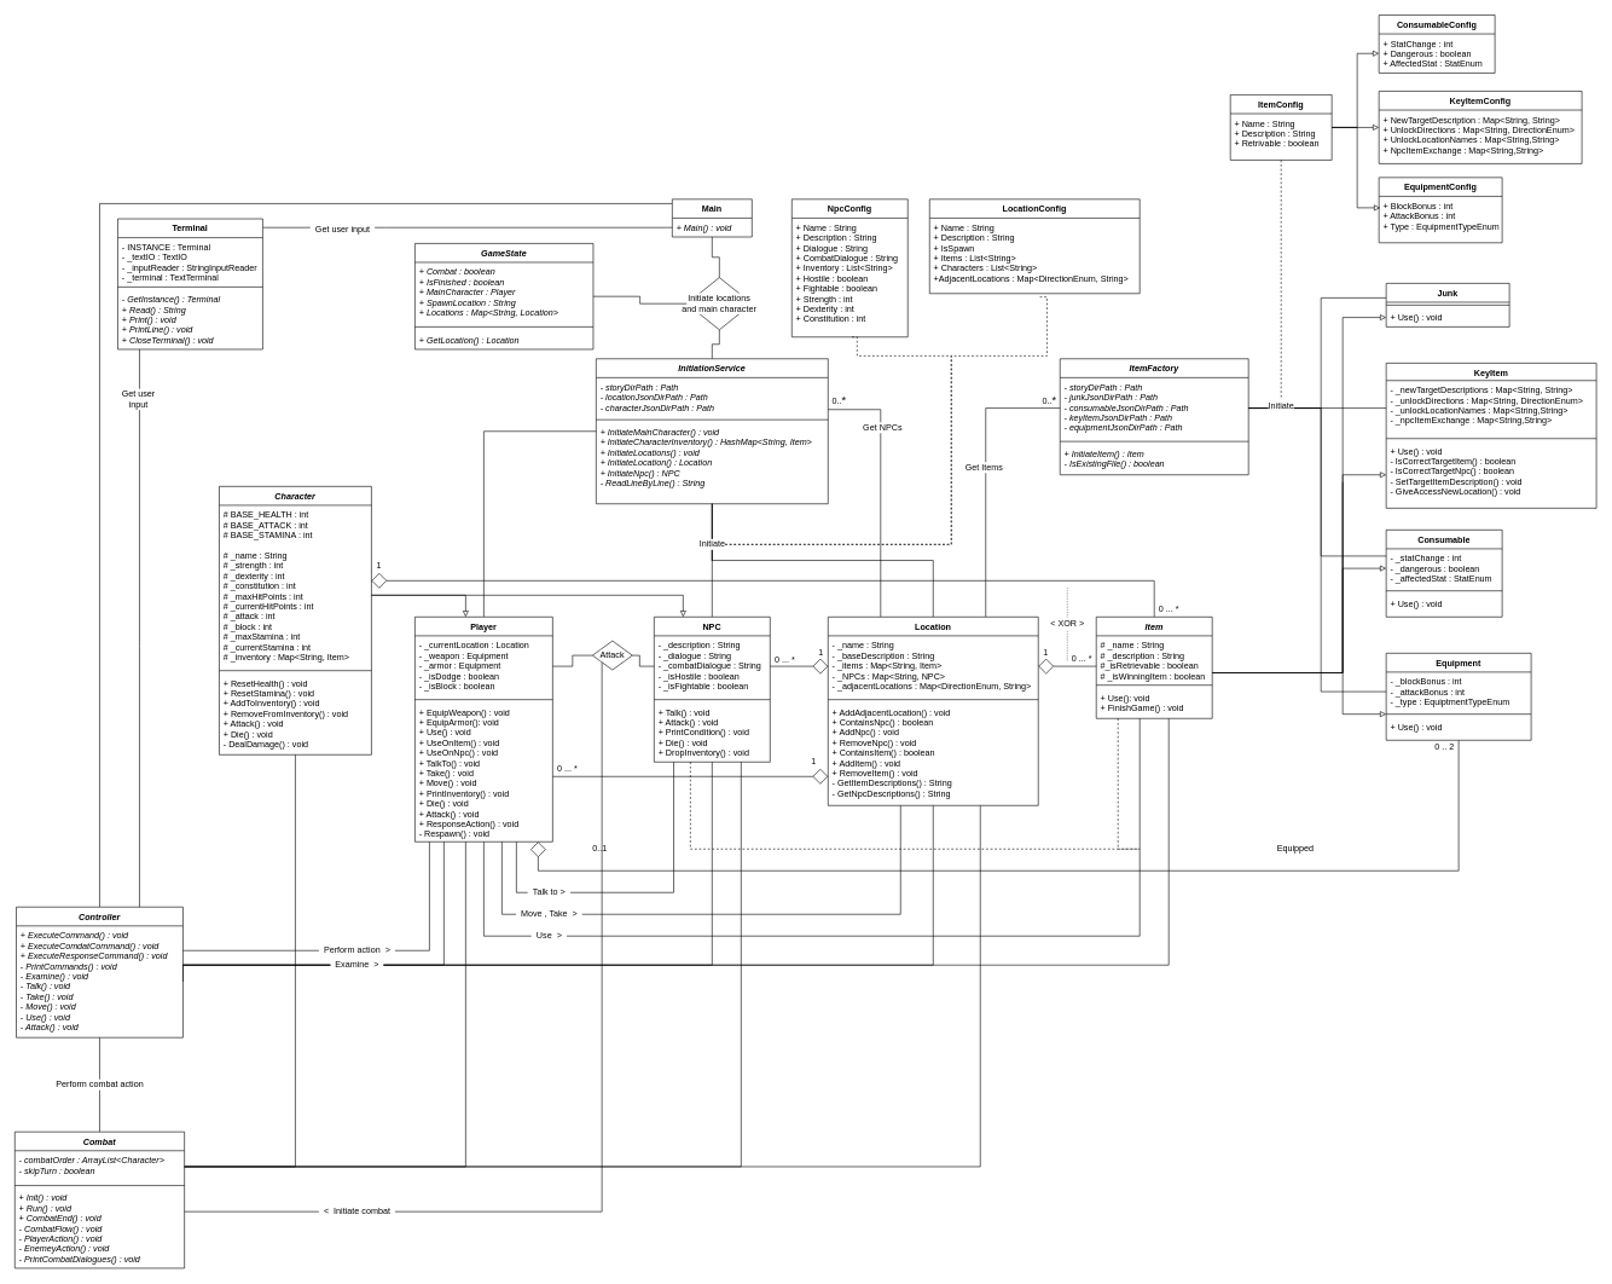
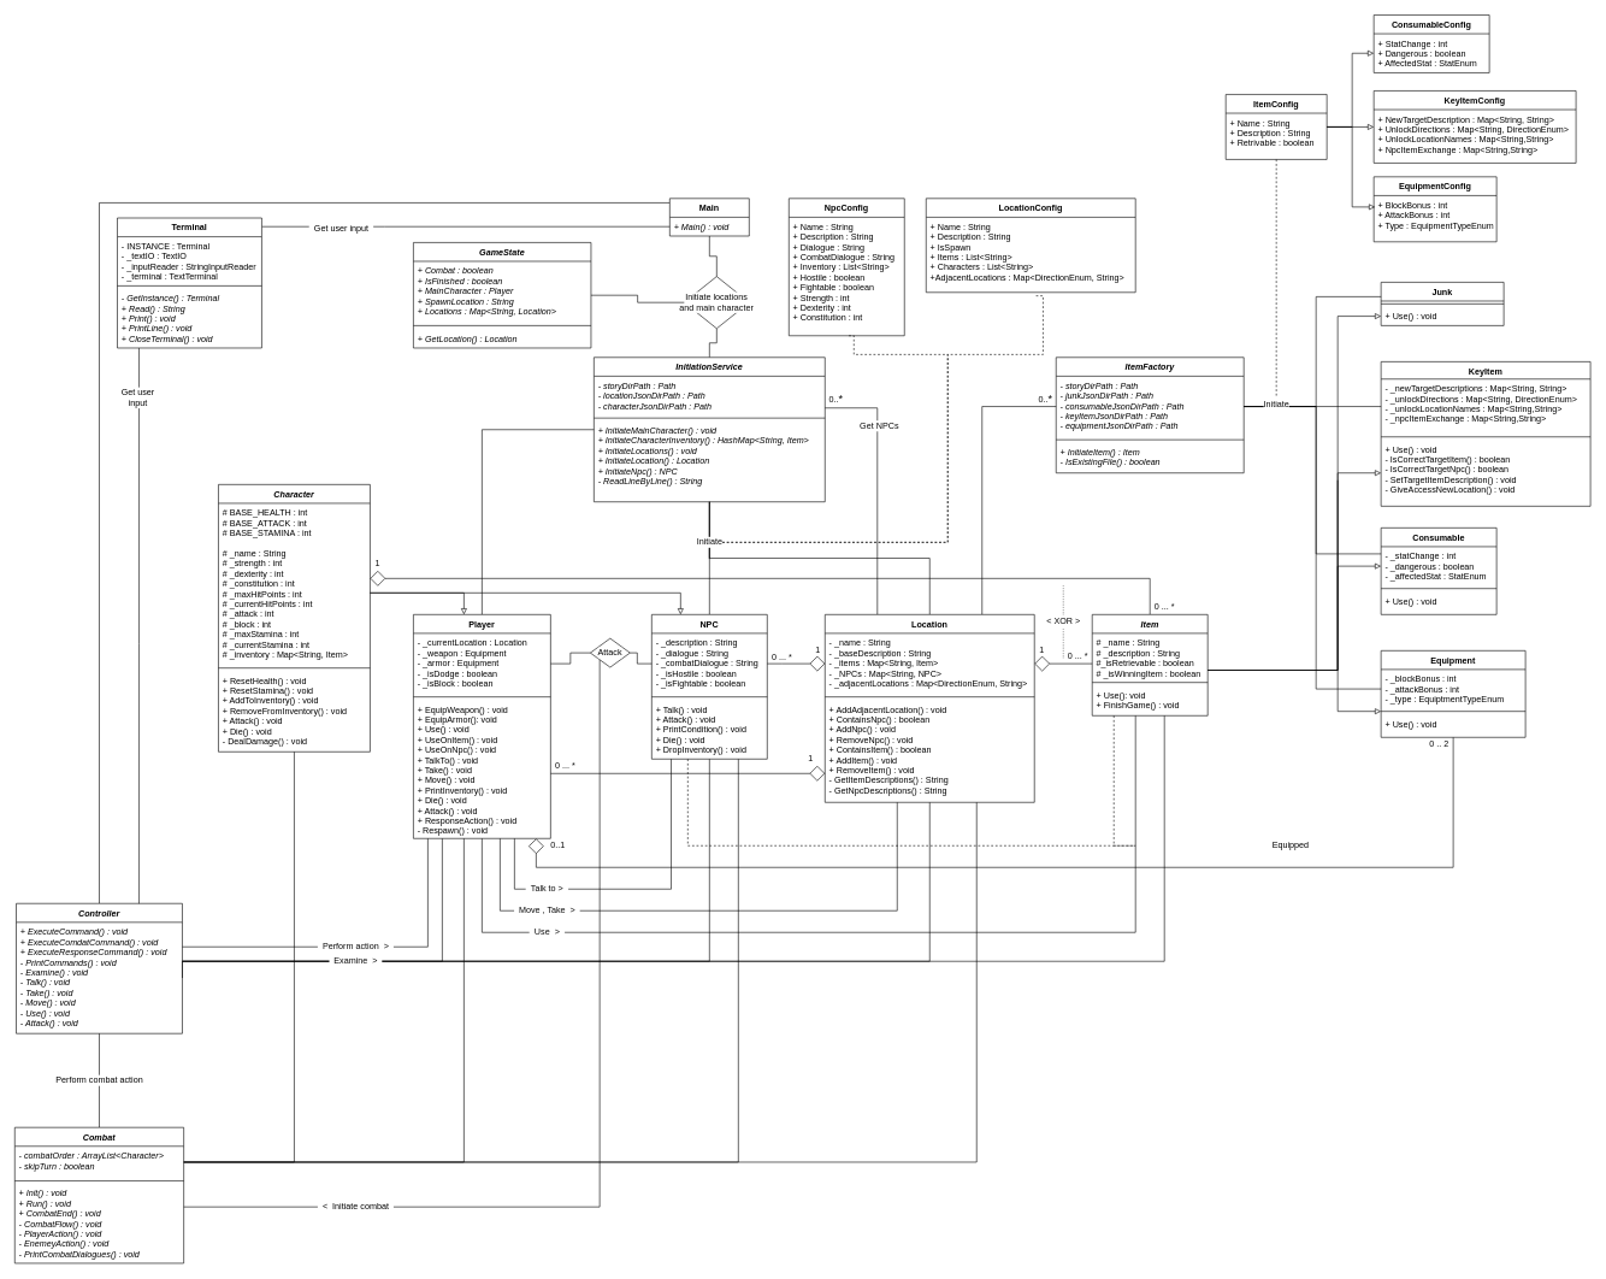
- <mxCell id="51" value="Get Items" style="text;html=1;align=center;verticalAlign=middle;resizable=0;points=[];autosize=1;fontColor=#0A0A0A;labelBackgroundColor=#ffffff;" parent="1" vertex="1"><mxGeometry x="1322" y="634" width="70" height="20" as="geometry" /></mxCell>
- <mxCell id="84" value="0..1" style="text;html=1;align=center;verticalAlign=middle;resizable=0;points=[];autosize=1;fontColor=#0A0A0A;" parent="1" vertex="1"><mxGeometry x="807" y="1160" width="40" height="20" as="geometry" /></mxCell>
+ <mxCell id="84" value="0..1" style="text;html=1;align=center;verticalAlign=middle;resizable=0;points=[];autosize=1;fontColor=#0A0A0A;" parent="1" vertex="1"><mxGeometry x="752" y="1160" width="40" height="20" as="geometry" /></mxCell>
